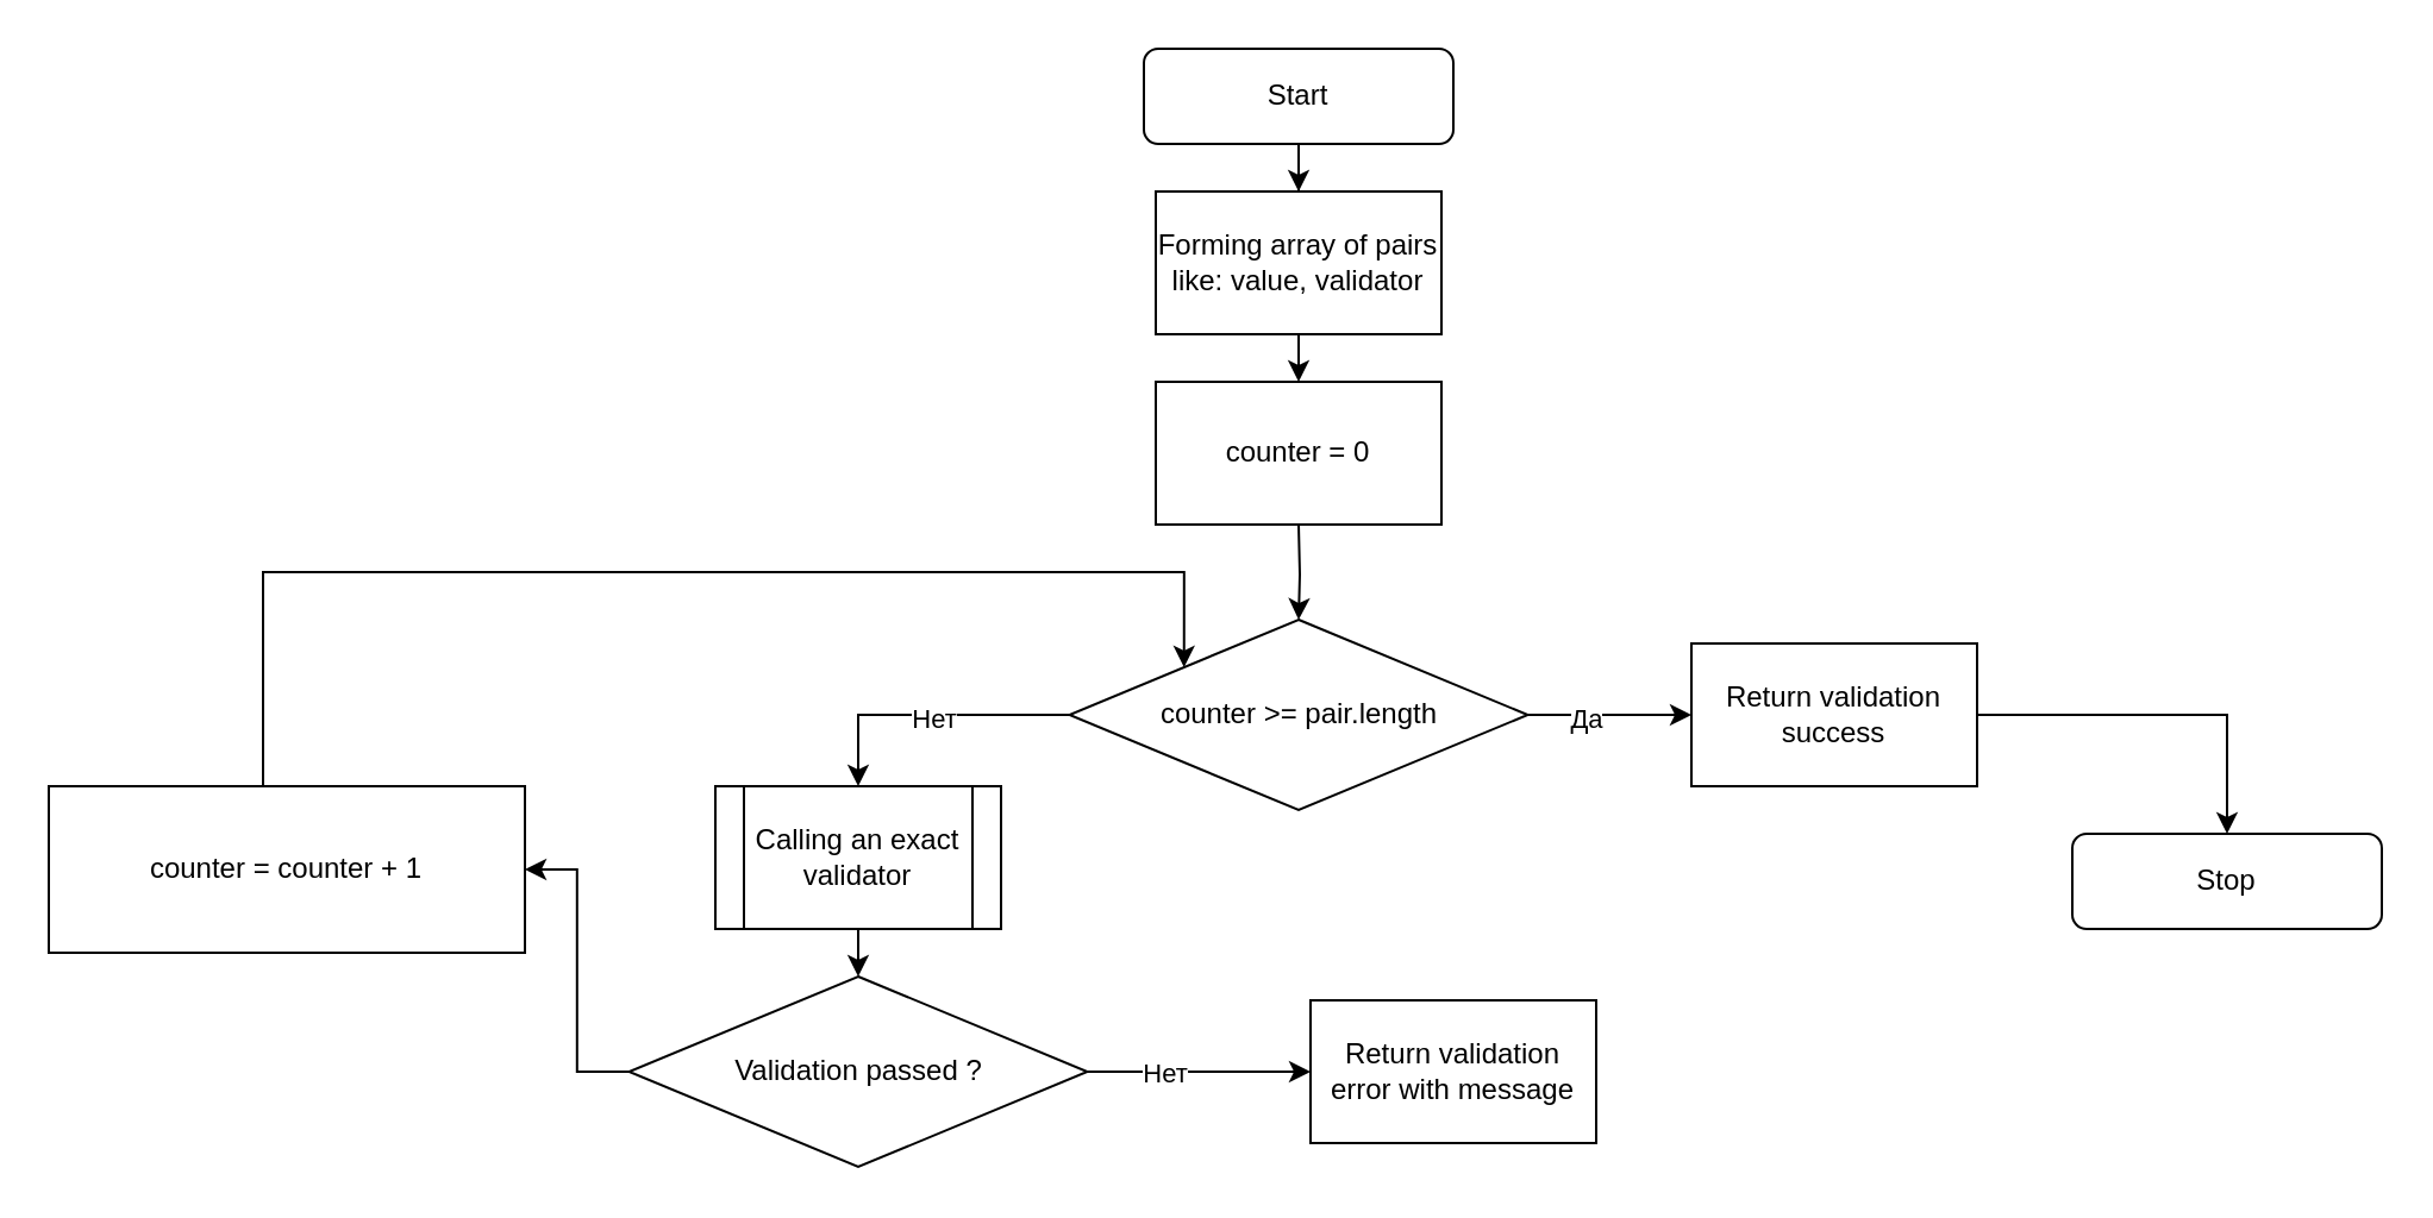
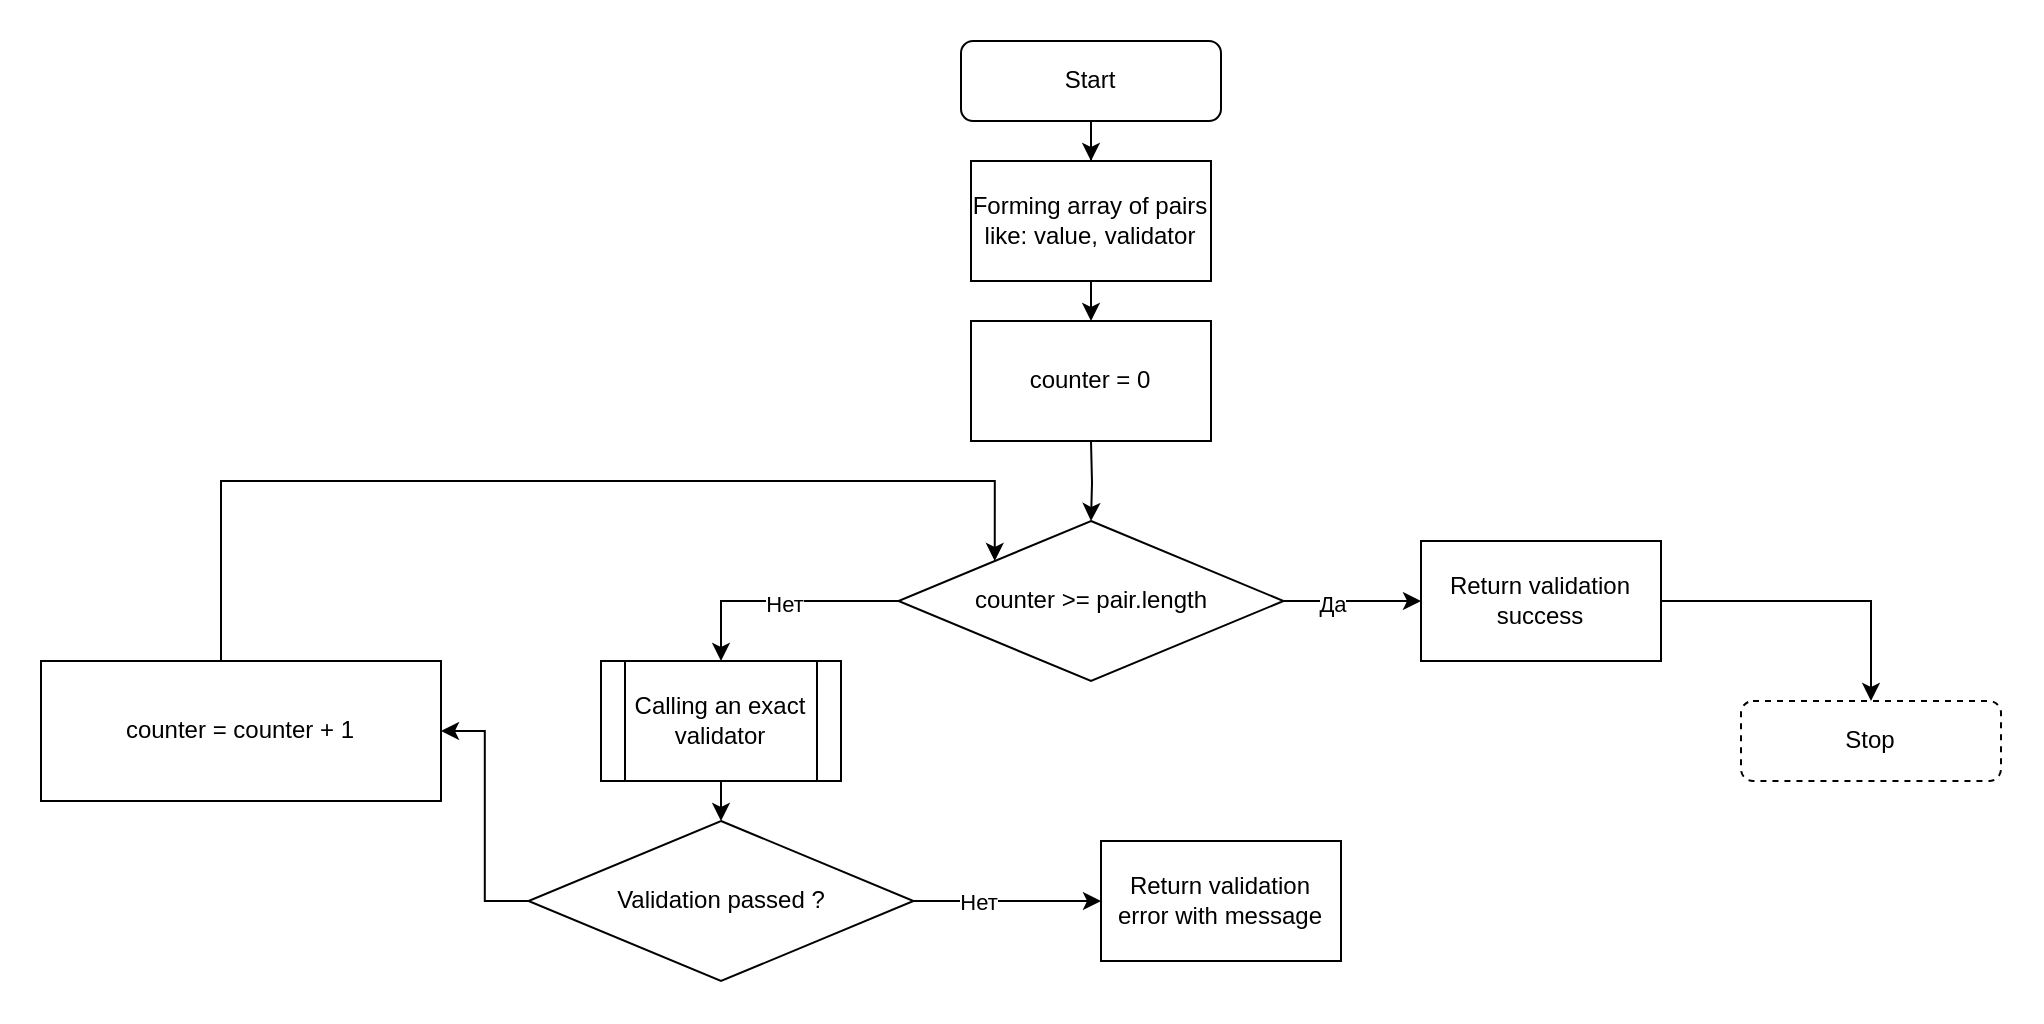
- <mxCell id="12" value="Stop" style="rounded=1;whiteSpace=wrap;html=1;" vertex="1" parent="1"><mxGeometry x="870" y="350" width="130" height="40" as="geometry" /></mxCell>
+ <mxCell id="12" value="Stop" style="rounded=1;whiteSpace=wrap;html=1;dashed=1;" vertex="1" parent="1"><mxGeometry x="870" y="350" width="130" height="40" as="geometry" /></mxCell>
